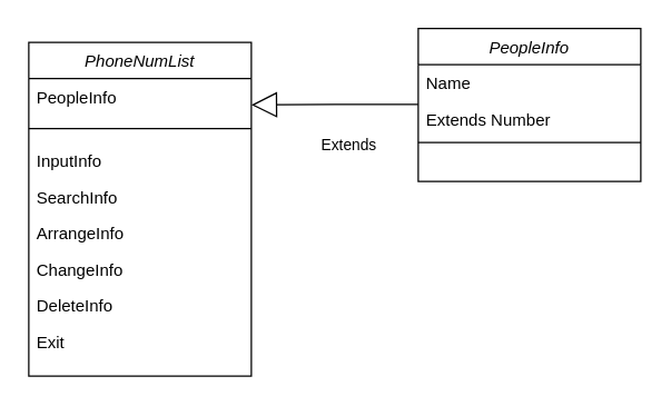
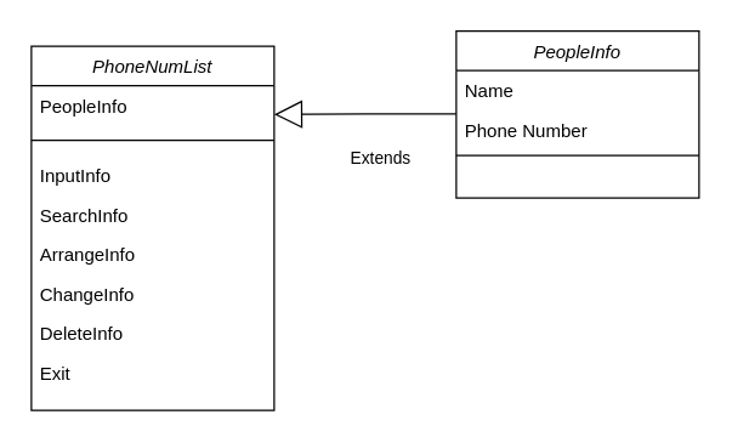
- <mxCell id="13" value="Extends Number" style="text;align=left;verticalAlign=top;spacingLeft=4;spacingRight=4;overflow=hidden;rotatable=0;points=[[0,0.5],[1,0.5]];portConstraint=eastwest;rounded=0;shadow=0;html=0;" parent="11" vertex="1"><mxGeometry y="52" width="160" height="26" as="geometry" /></mxCell>
+ <mxCell id="13" value="Phone Number" style="text;align=left;verticalAlign=top;spacingLeft=4;spacingRight=4;overflow=hidden;rotatable=0;points=[[0,0.5],[1,0.5]];portConstraint=eastwest;rounded=0;shadow=0;html=0;" parent="11" vertex="1"><mxGeometry y="52" width="160" height="26" as="geometry" /></mxCell>
